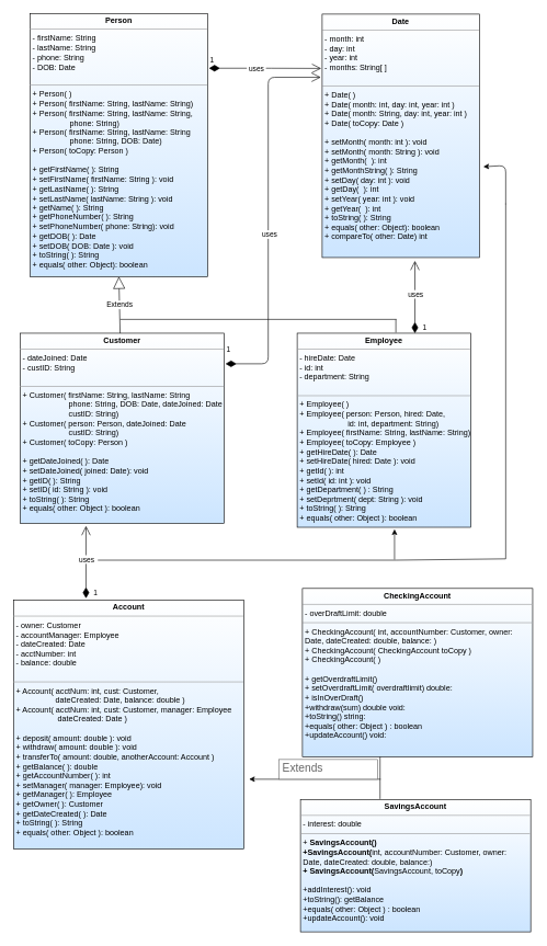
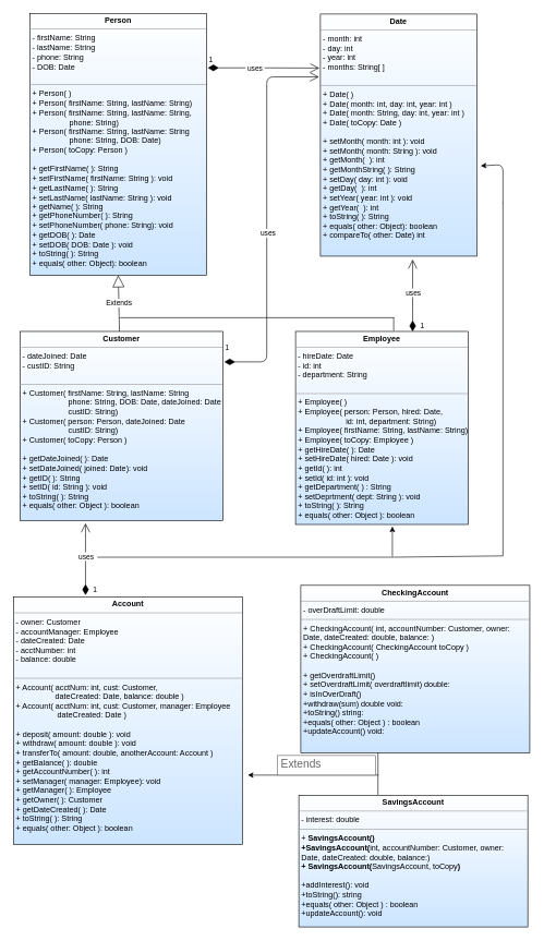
- <mxCell id="23" value="&lt;p style=&quot;margin: 0px ; margin-top: 4px ; text-align: center&quot;&gt;&lt;b&gt;Savings&lt;/b&gt;&lt;b style=&quot;background-color: initial;&quot;&gt;Account&lt;/b&gt;&lt;/p&gt;&lt;hr size=&quot;1&quot;&gt;&lt;p style=&quot;margin: 0px ; margin-left: 4px&quot;&gt;- interest: double&lt;/p&gt;&lt;hr size=&quot;1&quot;&gt;&lt;p style=&quot;margin: 0px 0px 0px 4px;&quot;&gt;&lt;span style=&quot;background-color: initial;&quot;&gt;+ &lt;b&gt;SavingsAccount()&lt;/b&gt;&lt;/span&gt;&lt;/p&gt;&lt;p style=&quot;margin: 0px 0px 0px 4px;&quot;&gt;&lt;span style=&quot;background-color: initial;&quot;&gt;&lt;b&gt;+SavingsAccount(&lt;/b&gt;int, accountNumber: Customer, owner:&amp;nbsp;&lt;/span&gt;&lt;/p&gt;&lt;p style=&quot;margin: 0px 0px 0px 4px;&quot;&gt;&lt;span style=&quot;background-color: initial;&quot;&gt;Date, dateCreated: double, balance:)&lt;/span&gt;&lt;/p&gt;&lt;p style=&quot;margin: 0px 0px 0px 4px;&quot;&gt;&lt;span style=&quot;background-color: initial;&quot;&gt;&lt;b&gt;+ SavingsAccount(&lt;/b&gt;SavingsAccount, toCopy&lt;b&gt;)&lt;/b&gt;&lt;/span&gt;&lt;/p&gt;&lt;p style=&quot;margin: 0px 0px 0px 4px;&quot;&gt;&lt;span style=&quot;background-color: initial;&quot;&gt;&lt;b&gt;&lt;br&gt;&lt;/b&gt;&lt;/span&gt;&lt;/p&gt;&lt;p style=&quot;margin: 0px 0px 0px 4px;&quot;&gt;&lt;span style=&quot;background-color: initial;&quot;&gt;+addInterest(): void&lt;/span&gt;&lt;/p&gt;&lt;p style=&quot;margin: 0px 0px 0px 4px;&quot;&gt;&lt;span style=&quot;background-color: initial;&quot;&gt;+toString(): getBalance&lt;/span&gt;&lt;/p&gt;&lt;p style=&quot;margin: 0px 0px 0px 4px;&quot;&gt;&lt;span style=&quot;background-color: initial;&quot;&gt;+equals( other: Object ) : boolean&lt;/span&gt;&lt;/p&gt;&lt;p style=&quot;margin: 0px 0px 0px 4px;&quot;&gt;&lt;span style=&quot;background-color: initial;&quot;&gt;+updateAccount(): void&lt;/span&gt;&lt;/p&gt;&lt;p style=&quot;text-align: center; margin: 0px 0px 0px 4px;&quot;&gt;&lt;span style=&quot;background-color: initial;&quot;&gt;&lt;b&gt;&lt;br&gt;&lt;/b&gt;&lt;/span&gt;&lt;/p&gt;" style="verticalAlign=top;align=left;overflow=fill;fontSize=12;fontFamily=Helvetica;html=1;gradientColor=#CCE5FF;" vertex="1" parent="1"><mxGeometry x="456" y="1215" width="350" height="201" as="geometry" /></mxCell>
+ <mxCell id="23" value="&lt;p style=&quot;margin: 0px ; margin-top: 4px ; text-align: center&quot;&gt;&lt;b&gt;Savings&lt;/b&gt;&lt;b style=&quot;background-color: initial;&quot;&gt;Account&lt;/b&gt;&lt;/p&gt;&lt;hr size=&quot;1&quot;&gt;&lt;p style=&quot;margin: 0px ; margin-left: 4px&quot;&gt;- interest: double&lt;/p&gt;&lt;hr size=&quot;1&quot;&gt;&lt;p style=&quot;margin: 0px 0px 0px 4px;&quot;&gt;&lt;span style=&quot;background-color: initial;&quot;&gt;+ &lt;b&gt;SavingsAccount()&lt;/b&gt;&lt;/span&gt;&lt;/p&gt;&lt;p style=&quot;margin: 0px 0px 0px 4px;&quot;&gt;&lt;span style=&quot;background-color: initial;&quot;&gt;&lt;b&gt;+SavingsAccount(&lt;/b&gt;int, accountNumber: Customer, owner:&amp;nbsp;&lt;/span&gt;&lt;/p&gt;&lt;p style=&quot;margin: 0px 0px 0px 4px;&quot;&gt;&lt;span style=&quot;background-color: initial;&quot;&gt;Date, dateCreated: double, balance:)&lt;/span&gt;&lt;/p&gt;&lt;p style=&quot;margin: 0px 0px 0px 4px;&quot;&gt;&lt;span style=&quot;background-color: initial;&quot;&gt;&lt;b&gt;+ SavingsAccount(&lt;/b&gt;SavingsAccount, toCopy&lt;b&gt;)&lt;/b&gt;&lt;/span&gt;&lt;/p&gt;&lt;p style=&quot;margin: 0px 0px 0px 4px;&quot;&gt;&lt;span style=&quot;background-color: initial;&quot;&gt;&lt;b&gt;&lt;br&gt;&lt;/b&gt;&lt;/span&gt;&lt;/p&gt;&lt;p style=&quot;margin: 0px 0px 0px 4px;&quot;&gt;&lt;span style=&quot;background-color: initial;&quot;&gt;+addInterest(): void&lt;/span&gt;&lt;/p&gt;&lt;p style=&quot;margin: 0px 0px 0px 4px;&quot;&gt;&lt;span style=&quot;background-color: initial;&quot;&gt;+toString(): string&lt;/span&gt;&lt;/p&gt;&lt;p style=&quot;margin: 0px 0px 0px 4px;&quot;&gt;&lt;span style=&quot;background-color: initial;&quot;&gt;+equals( other: Object ) : boolean&lt;/span&gt;&lt;/p&gt;&lt;p style=&quot;margin: 0px 0px 0px 4px;&quot;&gt;&lt;span style=&quot;background-color: initial;&quot;&gt;+updateAccount(): void&lt;/span&gt;&lt;/p&gt;&lt;p style=&quot;text-align: center; margin: 0px 0px 0px 4px;&quot;&gt;&lt;span style=&quot;background-color: initial;&quot;&gt;&lt;b&gt;&lt;br&gt;&lt;/b&gt;&lt;/span&gt;&lt;/p&gt;" style="verticalAlign=top;align=left;overflow=fill;fontSize=12;fontFamily=Helvetica;html=1;gradientColor=#CCE5FF;" vertex="1" parent="1"><mxGeometry x="456" y="1215" width="350" height="201" as="geometry" /></mxCell>
